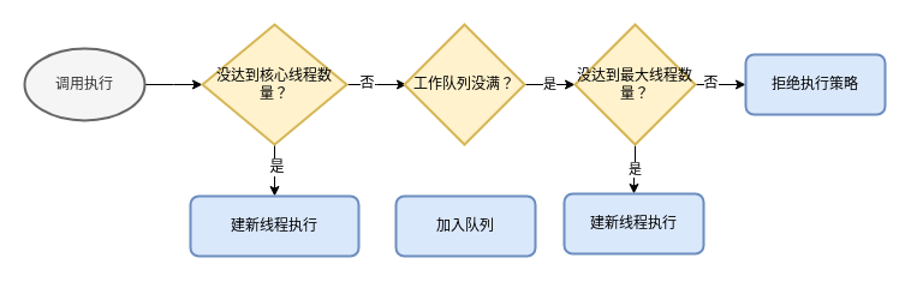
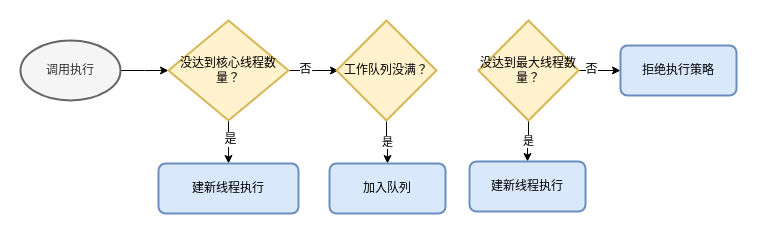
- <mxCell id="10" value="是" style="edgeStyle=orthogonalEdgeStyle;rounded=0;orthogonalLoop=1;jettySize=auto;html=1;" edge="1" parent="1" source="11" target="16"><mxGeometry relative="1" as="geometry" /></mxCell>
+ <mxCell id="10" value="是" style="edgeStyle=orthogonalEdgeStyle;rounded=0;orthogonalLoop=1;jettySize=auto;html=1;" edge="1" parent="1" source="11" target="12"><mxGeometry relative="1" as="geometry" /></mxCell>
